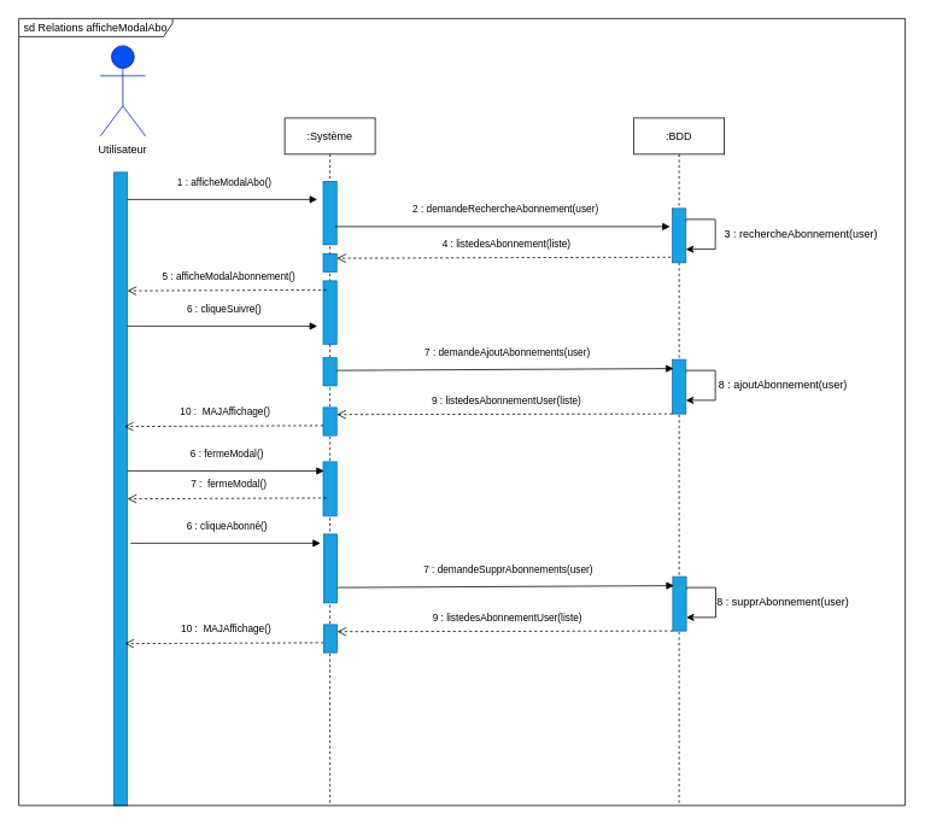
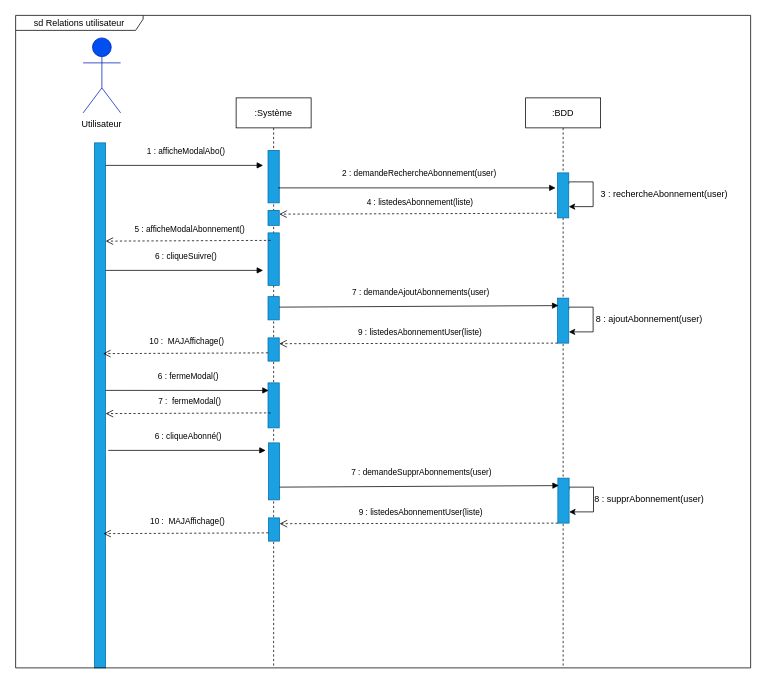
- <mxCell id="38" value="sd Relations afficheModalAbo" style="shape=umlFrame;whiteSpace=wrap;html=1;width=170;height=20;" vertex="1" parent="1"><mxGeometry x="20" y="20" width="980" height="870" as="geometry" /></mxCell>
+ <mxCell id="38" value="sd Relations utilisateur" style="shape=umlFrame;whiteSpace=wrap;html=1;width=170;height=20;" vertex="1" parent="1"><mxGeometry x="20" y="20" width="980" height="870" as="geometry" /></mxCell>
